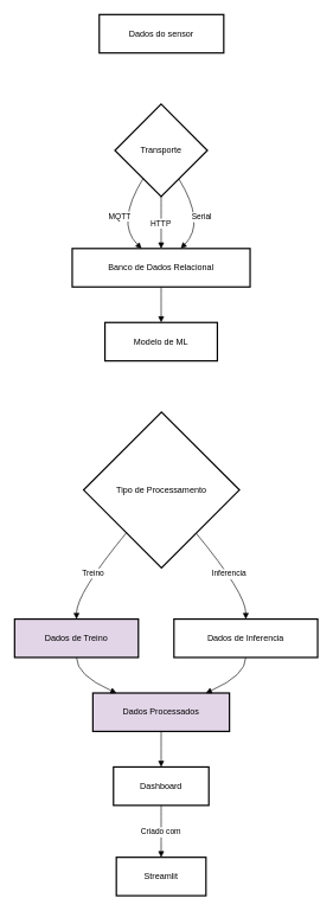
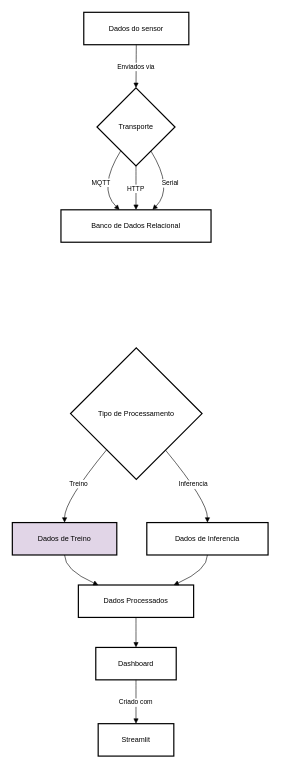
+ <mxCell id="12" value="Enviados via" style="curved=1;startArrow=none;endArrow=block;exitX=0.5;exitY=1;entryX=0.5;entryY=0;" edge="1" parent="1" source="2" target="3"><mxGeometry relative="1" as="geometry"><Array as="points" /></mxGeometry></mxCell>
- <mxCell id="16" value="" style="curved=1;startArrow=none;endArrow=block;exitX=0.5;exitY=1;entryX=0.5;entryY=0;" edge="1" parent="1" source="4" target="5"><mxGeometry relative="1" as="geometry"><Array as="points" /></mxGeometry></mxCell>
- <mxCell id="5" value="Modelo de ML" style="whiteSpace=wrap;strokeWidth=2;" vertex="1" parent="1"><mxGeometry x="147" y="453" width="158" height="54" as="geometry" /></mxCell>
- <mxCell id="9" value="Dados Processados" style="whiteSpace=wrap;strokeWidth=2;fillColor=#e1d5e7;" vertex="1" parent="1"><mxGeometry x="130" y="974" width="192" height="54" as="geometry" /></mxCell>
+ <mxCell id="9" value="Dados Processados" style="whiteSpace=wrap;strokeWidth=2;" vertex="1" parent="1"><mxGeometry x="130" y="974" width="192" height="54" as="geometry" /></mxCell>
